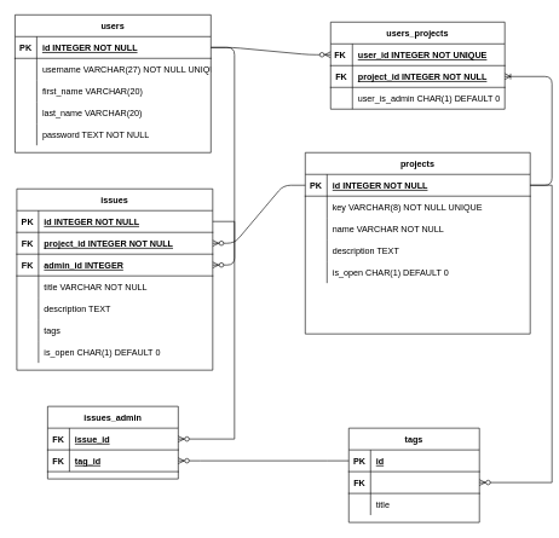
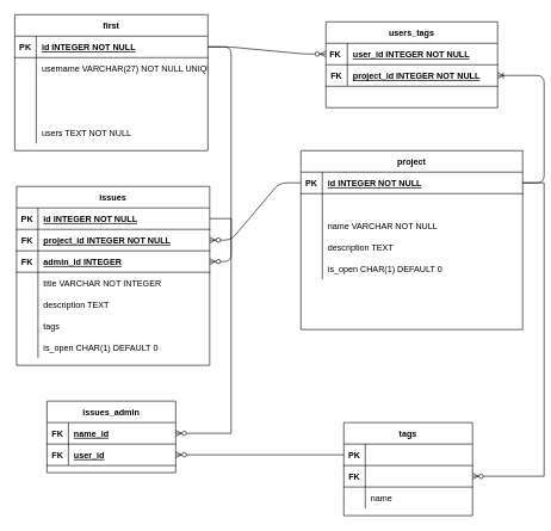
- <mxCell id="2" value="users" style="shape=table;startSize=30;container=1;collapsible=1;childLayout=tableLayout;fixedRows=1;rowLines=0;fontStyle=1;align=center;resizeLast=1;" parent="1" vertex="1"><mxGeometry x="20" y="20" width="270" height="190" as="geometry"><mxRectangle x="70" y="140" width="60" height="30" as="alternateBounds" /></mxGeometry></mxCell>
+ <mxCell id="2" value="first" style="shape=table;startSize=30;container=1;collapsible=1;childLayout=tableLayout;fixedRows=1;rowLines=0;fontStyle=1;align=center;resizeLast=1;" parent="1" vertex="1"><mxGeometry x="20" y="20" width="270" height="190" as="geometry"><mxRectangle x="70" y="140" width="60" height="30" as="alternateBounds" /></mxGeometry></mxCell>
- <mxCell id="18" value="users_projects" style="shape=table;startSize=30;container=1;collapsible=1;childLayout=tableLayout;fixedRows=1;rowLines=0;fontStyle=1;align=center;resizeLast=1;" parent="1" vertex="1"><mxGeometry x="455" y="30" width="240" height="120" as="geometry" /></mxCell>
+ <mxCell id="18" value="users_tags" style="shape=table;startSize=30;container=1;collapsible=1;childLayout=tableLayout;fixedRows=1;rowLines=0;fontStyle=1;align=center;resizeLast=1;" parent="1" vertex="1"><mxGeometry x="455" y="30" width="240" height="120" as="geometry" /></mxCell>
- <mxCell id="21" value="user_id INTEGER NOT UNIQUE" style="shape=partialRectangle;connectable=0;fillColor=none;top=0;left=0;bottom=0;right=0;align=left;spacingLeft=6;fontStyle=5;overflow=hidden;" parent="19" vertex="1"><mxGeometry x="30" width="210" height="30" as="geometry" /></mxCell>
+ <mxCell id="21" value="user_id INTEGER NOT NULL" style="shape=partialRectangle;connectable=0;fillColor=none;top=0;left=0;bottom=0;right=0;align=left;spacingLeft=6;fontStyle=5;overflow=hidden;" parent="19" vertex="1"><mxGeometry x="30" width="210" height="30" as="geometry" /></mxCell>
- <mxCell id="11" value="first_name VARCHAR(20)" style="shape=partialRectangle;connectable=0;fillColor=none;top=0;left=0;bottom=0;right=0;align=left;spacingLeft=6;overflow=hidden;" parent="9" vertex="1"><mxGeometry x="30" width="240" height="30" as="geometry"><mxRectangle width="240" height="30" as="alternateBounds" /></mxGeometry></mxCell>
- <mxCell id="27" value="user_is_admin CHAR(1) DEFAULT 0" style="shape=partialRectangle;connectable=0;fillColor=none;top=0;left=0;bottom=0;right=0;align=left;spacingLeft=6;overflow=hidden;" parent="25" vertex="1"><mxGeometry x="30" width="210" height="30" as="geometry" /></mxCell>
- <mxCell id="14" value="last_name VARCHAR(20)" style="shape=partialRectangle;connectable=0;fillColor=none;top=0;left=0;bottom=0;right=0;align=left;spacingLeft=6;overflow=hidden;" parent="12" vertex="1"><mxGeometry x="30" width="240" height="30" as="geometry"><mxRectangle width="240" height="30" as="alternateBounds" /></mxGeometry></mxCell>
- <mxCell id="17" value="password TEXT NOT NULL" style="shape=partialRectangle;connectable=0;fillColor=none;top=0;left=0;bottom=0;right=0;align=left;spacingLeft=6;overflow=hidden;" parent="15" vertex="1"><mxGeometry x="30" width="240" height="30" as="geometry"><mxRectangle width="240" height="30" as="alternateBounds" /></mxGeometry></mxCell>
+ <mxCell id="17" value="users TEXT NOT NULL" style="shape=partialRectangle;connectable=0;fillColor=none;top=0;left=0;bottom=0;right=0;align=left;spacingLeft=6;overflow=hidden;" parent="15" vertex="1"><mxGeometry x="30" width="240" height="30" as="geometry"><mxRectangle width="240" height="30" as="alternateBounds" /></mxGeometry></mxCell>
- <mxCell id="28" value="projects" style="shape=table;startSize=30;container=1;collapsible=1;childLayout=tableLayout;fixedRows=1;rowLines=0;fontStyle=1;align=center;resizeLast=1;" parent="1" vertex="1"><mxGeometry x="420" y="210" width="310" height="250" as="geometry" /></mxCell>
+ <mxCell id="28" value="project" style="shape=table;startSize=30;container=1;collapsible=1;childLayout=tableLayout;fixedRows=1;rowLines=0;fontStyle=1;align=center;resizeLast=1;" parent="1" vertex="1"><mxGeometry x="420" y="210" width="310" height="250" as="geometry" /></mxCell>
- <mxCell id="34" value="key VARCHAR(8) NOT NULL UNIQUE" style="shape=partialRectangle;connectable=0;fillColor=none;top=0;left=0;bottom=0;right=0;align=left;spacingLeft=6;overflow=hidden;" parent="32" vertex="1"><mxGeometry x="30" width="280" height="30" as="geometry"><mxRectangle width="280" height="30" as="alternateBounds" /></mxGeometry></mxCell>
- <mxCell id="56" value="title VARCHAR NOT NULL" style="shape=partialRectangle;connectable=0;fillColor=none;top=0;left=0;bottom=0;right=0;align=left;spacingLeft=6;overflow=hidden;" parent="54" vertex="1"><mxGeometry x="30" width="240" height="30" as="geometry"><mxRectangle width="240" height="30" as="alternateBounds" /></mxGeometry></mxCell>
+ <mxCell id="56" value="title VARCHAR NOT INTEGER" style="shape=partialRectangle;connectable=0;fillColor=none;top=0;left=0;bottom=0;right=0;align=left;spacingLeft=6;overflow=hidden;" parent="54" vertex="1"><mxGeometry x="30" width="240" height="30" as="geometry"><mxRectangle width="240" height="30" as="alternateBounds" /></mxGeometry></mxCell>
- <mxCell id="82" value="issue_id" style="shape=partialRectangle;connectable=0;fillColor=none;top=0;left=0;bottom=0;right=0;align=left;spacingLeft=6;fontStyle=5;overflow=hidden;" parent="80" vertex="1"><mxGeometry x="30" width="150" height="30" as="geometry"><mxRectangle width="150" height="30" as="alternateBounds" /></mxGeometry></mxCell>
+ <mxCell id="82" value="name_id" style="shape=partialRectangle;connectable=0;fillColor=none;top=0;left=0;bottom=0;right=0;align=left;spacingLeft=6;fontStyle=5;overflow=hidden;" parent="80" vertex="1"><mxGeometry x="30" width="150" height="30" as="geometry"><mxRectangle width="150" height="30" as="alternateBounds" /></mxGeometry></mxCell>
- <mxCell id="73" value="id" style="shape=partialRectangle;connectable=0;fillColor=none;top=0;left=0;bottom=0;right=0;align=left;spacingLeft=6;fontStyle=5;overflow=hidden;" parent="71" vertex="1"><mxGeometry x="30" width="150" height="30" as="geometry"><mxRectangle width="150" height="30" as="alternateBounds" /></mxGeometry></mxCell>
- <mxCell id="85" value="tag_id" style="shape=partialRectangle;connectable=0;fillColor=none;top=0;left=0;bottom=0;right=0;align=left;spacingLeft=6;fontStyle=5;overflow=hidden;" parent="83" vertex="1"><mxGeometry x="30" width="150" height="30" as="geometry"><mxRectangle width="150" height="30" as="alternateBounds" /></mxGeometry></mxCell>
+ <mxCell id="85" value="user_id" style="shape=partialRectangle;connectable=0;fillColor=none;top=0;left=0;bottom=0;right=0;align=left;spacingLeft=6;fontStyle=5;overflow=hidden;" parent="83" vertex="1"><mxGeometry x="30" width="150" height="30" as="geometry"><mxRectangle width="150" height="30" as="alternateBounds" /></mxGeometry></mxCell>
- <mxCell id="78" value="title" style="shape=partialRectangle;connectable=0;fillColor=none;top=0;left=0;bottom=0;right=0;align=left;spacingLeft=6;overflow=hidden;" parent="76" vertex="1"><mxGeometry x="30" width="150" height="30" as="geometry"><mxRectangle width="150" height="30" as="alternateBounds" /></mxGeometry></mxCell>
+ <mxCell id="78" value="name" style="shape=partialRectangle;connectable=0;fillColor=none;top=0;left=0;bottom=0;right=0;align=left;spacingLeft=6;overflow=hidden;" parent="76" vertex="1"><mxGeometry x="30" width="150" height="30" as="geometry"><mxRectangle width="150" height="30" as="alternateBounds" /></mxGeometry></mxCell>
